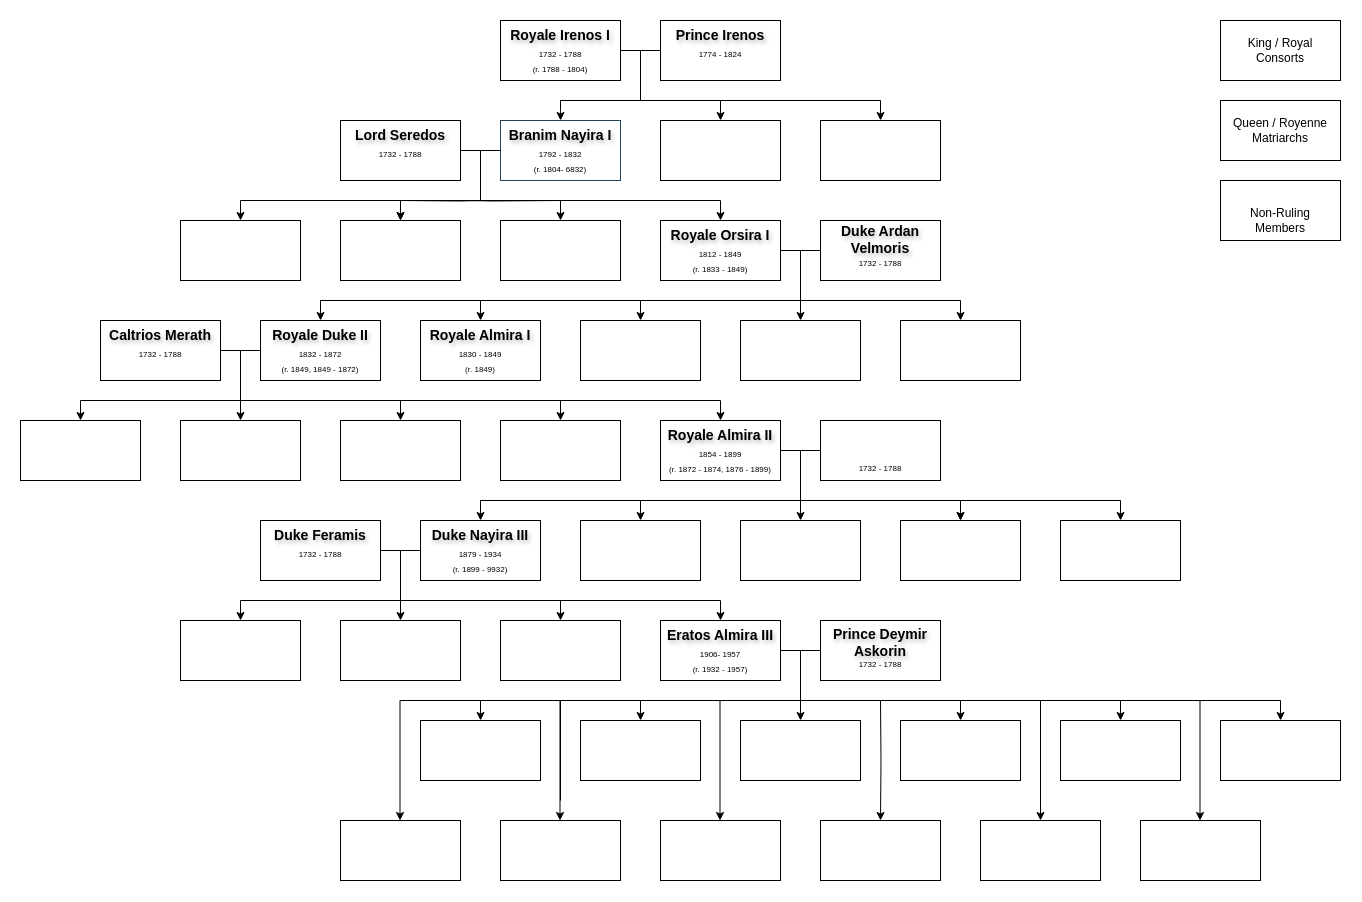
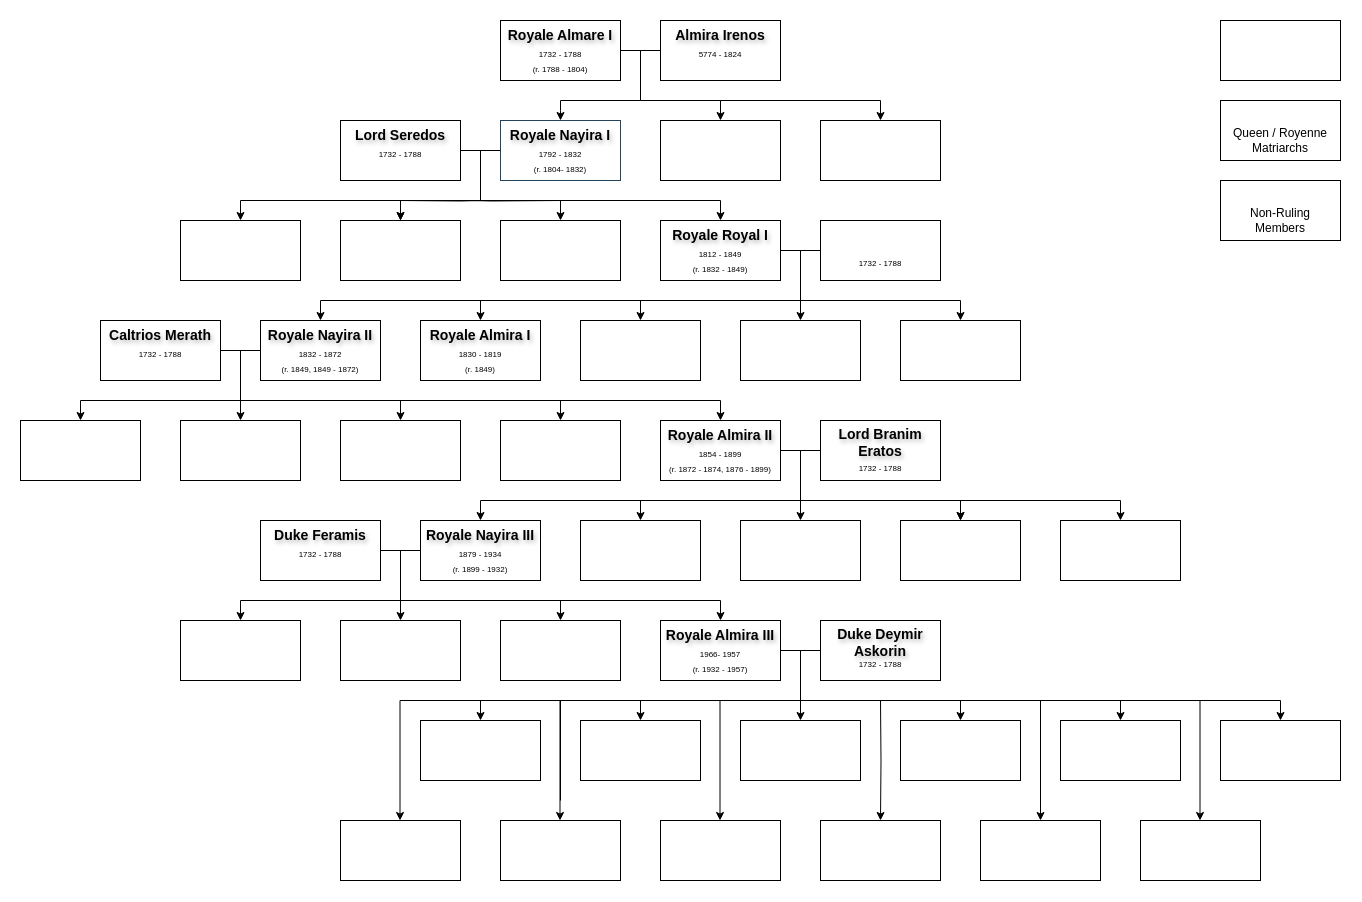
- <mxCell id="95" value="Royale Irenos I" style="text;html=1;align=center;verticalAlign=middle;whiteSpace=wrap;rounded=0;textShadow=1;fontSize=14;fontStyle=1" vertex="1" parent="1"><mxGeometry x="500" y="20" width="120" height="30" as="geometry" /></mxCell>
+ <mxCell id="95" value="Royale Almare I" style="text;html=1;align=center;verticalAlign=middle;whiteSpace=wrap;rounded=0;textShadow=1;fontSize=14;fontStyle=1" vertex="1" parent="1"><mxGeometry x="500" y="20" width="120" height="30" as="geometry" /></mxCell>
- <mxCell id="111" value="Prince Irenos" style="text;html=1;align=center;verticalAlign=middle;whiteSpace=wrap;rounded=0;textShadow=1;fontSize=14;fontStyle=1" vertex="1" parent="1"><mxGeometry x="660" y="20" width="120" height="30" as="geometry" /></mxCell>
+ <mxCell id="111" value="Almira Irenos" style="text;html=1;align=center;verticalAlign=middle;whiteSpace=wrap;rounded=0;textShadow=1;fontSize=14;fontStyle=1" vertex="1" parent="1"><mxGeometry x="660" y="20" width="120" height="30" as="geometry" /></mxCell>
- <mxCell id="128" value="King / Royal Consorts" style="text;html=1;align=center;verticalAlign=middle;whiteSpace=wrap;rounded=0;" vertex="1" parent="1"><mxGeometry x="1225" y="35" width="110" height="30" as="geometry" /></mxCell>
- <mxCell id="112" value="&lt;font style=&quot;font-size: 8px;&quot;&gt;1774 - 1824&lt;/font&gt;" style="text;html=1;align=center;verticalAlign=middle;whiteSpace=wrap;rounded=0;labelPosition=center;verticalLabelPosition=middle;" vertex="1" parent="1"><mxGeometry x="660" y="45" width="120" height="15" as="geometry" /></mxCell>
+ <mxCell id="112" value="&lt;font style=&quot;font-size: 8px;&quot;&gt;5774 - 1824&lt;/font&gt;" style="text;html=1;align=center;verticalAlign=middle;whiteSpace=wrap;rounded=0;labelPosition=center;verticalLabelPosition=middle;" vertex="1" parent="1"><mxGeometry x="660" y="45" width="120" height="15" as="geometry" /></mxCell>
- <mxCell id="129" value="Queen / Royenne Matriarchs" style="text;html=1;align=center;verticalAlign=middle;whiteSpace=wrap;rounded=0;" vertex="1" parent="1"><mxGeometry x="1225" y="115" width="110" height="30" as="geometry" /></mxCell>
+ <mxCell id="129" value="Queen / Royenne Matriarchs" style="text;html=1;align=center;verticalAlign=middle;whiteSpace=wrap;rounded=0;" vertex="1" parent="1"><mxGeometry x="1225" y="125" width="110" height="30" as="geometry" /></mxCell>
- <mxCell id="97" value="Branim Nayira I" style="text;html=1;align=center;verticalAlign=middle;whiteSpace=wrap;rounded=0;textShadow=1;fontSize=14;fontStyle=1" vertex="1" parent="1"><mxGeometry x="500" y="120" width="120" height="30" as="geometry" /></mxCell>
+ <mxCell id="97" value="Royale Nayira I" style="text;html=1;align=center;verticalAlign=middle;whiteSpace=wrap;rounded=0;textShadow=1;fontSize=14;fontStyle=1" vertex="1" parent="1"><mxGeometry x="500" y="120" width="120" height="30" as="geometry" /></mxCell>
- <mxCell id="98" value="&lt;font style=&quot;font-size: 8px;&quot;&gt;1792 - 1832&lt;/font&gt;&lt;div&gt;&lt;font style=&quot;font-size: 8px;&quot;&gt;(r. 1804- 6832)&lt;/font&gt;&lt;/div&gt;" style="text;html=1;align=center;verticalAlign=middle;whiteSpace=wrap;rounded=0;" vertex="1" parent="1"><mxGeometry x="500" y="145" width="120" height="30" as="geometry" /></mxCell>
+ <mxCell id="98" value="&lt;font style=&quot;font-size: 8px;&quot;&gt;1792 - 1832&lt;/font&gt;&lt;div&gt;&lt;font style=&quot;font-size: 8px;&quot;&gt;(r. 1804- 1832)&lt;/font&gt;&lt;/div&gt;" style="text;html=1;align=center;verticalAlign=middle;whiteSpace=wrap;rounded=0;" vertex="1" parent="1"><mxGeometry x="500" y="145" width="120" height="30" as="geometry" /></mxCell>
- <mxCell id="99" value="Royale Orsira I" style="text;html=1;align=center;verticalAlign=middle;whiteSpace=wrap;rounded=0;textShadow=1;fontSize=14;fontStyle=1" vertex="1" parent="1"><mxGeometry x="660" y="220" width="120" height="30" as="geometry" /></mxCell>
+ <mxCell id="99" value="Royale Royal I" style="text;html=1;align=center;verticalAlign=middle;whiteSpace=wrap;rounded=0;textShadow=1;fontSize=14;fontStyle=1" vertex="1" parent="1"><mxGeometry x="660" y="220" width="120" height="30" as="geometry" /></mxCell>
- <mxCell id="115" value="Duke Ardan Velmoris" style="text;html=1;align=center;verticalAlign=middle;rounded=0;textShadow=1;fontSize=14;fontStyle=1;whiteSpace=wrap;" vertex="1" parent="1"><mxGeometry x="820" y="224" width="120" height="30" as="geometry" /></mxCell>
- <mxCell id="100" value="&lt;font style=&quot;font-size: 8px;&quot;&gt;1812 - 1849&lt;/font&gt;&lt;div&gt;&lt;font style=&quot;font-size: 8px;&quot;&gt;(r. 1833 - 1849)&lt;/font&gt;&lt;/div&gt;" style="text;html=1;align=center;verticalAlign=middle;whiteSpace=wrap;rounded=0;" vertex="1" parent="1"><mxGeometry x="660" y="245" width="120" height="30" as="geometry" /></mxCell>
+ <mxCell id="100" value="&lt;font style=&quot;font-size: 8px;&quot;&gt;1812 - 1849&lt;/font&gt;&lt;div&gt;&lt;font style=&quot;font-size: 8px;&quot;&gt;(r. 1832 - 1849)&lt;/font&gt;&lt;/div&gt;" style="text;html=1;align=center;verticalAlign=middle;whiteSpace=wrap;rounded=0;" vertex="1" parent="1"><mxGeometry x="660" y="245" width="120" height="30" as="geometry" /></mxCell>
- <mxCell id="101" value="Royale Duke II" style="text;html=1;align=center;verticalAlign=middle;whiteSpace=wrap;rounded=0;textShadow=1;fontSize=14;fontStyle=1" vertex="1" parent="1"><mxGeometry x="260" y="320" width="120" height="30" as="geometry" /></mxCell>
+ <mxCell id="101" value="Royale Nayira II" style="text;html=1;align=center;verticalAlign=middle;whiteSpace=wrap;rounded=0;textShadow=1;fontSize=14;fontStyle=1" vertex="1" parent="1"><mxGeometry x="260" y="320" width="120" height="30" as="geometry" /></mxCell>
- <mxCell id="110" value="&lt;font style=&quot;font-size: 8px;&quot;&gt;1830 - 1849&lt;/font&gt;&lt;div&gt;&lt;font style=&quot;font-size: 8px;&quot;&gt;(r. 1849)&lt;/font&gt;&lt;/div&gt;" style="text;html=1;align=center;verticalAlign=middle;whiteSpace=wrap;rounded=0;" vertex="1" parent="1"><mxGeometry x="420" y="345" width="120" height="30" as="geometry" /></mxCell>
+ <mxCell id="110" value="&lt;font style=&quot;font-size: 8px;&quot;&gt;1830 - 1819&lt;/font&gt;&lt;div&gt;&lt;font style=&quot;font-size: 8px;&quot;&gt;(r. 1849)&lt;/font&gt;&lt;/div&gt;" style="text;html=1;align=center;verticalAlign=middle;whiteSpace=wrap;rounded=0;" vertex="1" parent="1"><mxGeometry x="420" y="345" width="120" height="30" as="geometry" /></mxCell>
+ <mxCell id="117" value="&lt;strong data-end=&quot;1624&quot; data-start=&quot;1602&quot;&gt;Lord Branim Eratos&lt;/strong&gt;" style="text;html=1;align=center;verticalAlign=middle;whiteSpace=wrap;rounded=0;textShadow=1;fontSize=14;fontStyle=1" vertex="1" parent="1"><mxGeometry x="820" y="427" width="120" height="30" as="geometry" /></mxCell>
- <mxCell id="105" value="Duke Nayira III" style="text;html=1;align=center;verticalAlign=middle;whiteSpace=wrap;rounded=0;textShadow=1;fontSize=14;fontStyle=1" vertex="1" parent="1"><mxGeometry x="420" y="520" width="120" height="30" as="geometry" /></mxCell>
+ <mxCell id="105" value="Royale Nayira III" style="text;html=1;align=center;verticalAlign=middle;whiteSpace=wrap;rounded=0;textShadow=1;fontSize=14;fontStyle=1" vertex="1" parent="1"><mxGeometry x="420" y="520" width="120" height="30" as="geometry" /></mxCell>
- <mxCell id="106" value="&lt;font style=&quot;font-size: 8px;&quot;&gt;1879 - 1934&lt;/font&gt;&lt;div&gt;&lt;font style=&quot;font-size: 8px;&quot;&gt;(r. 1899 - 9932)&lt;/font&gt;&lt;/div&gt;" style="text;html=1;align=center;verticalAlign=middle;whiteSpace=wrap;rounded=0;" vertex="1" parent="1"><mxGeometry x="420" y="545" width="120" height="30" as="geometry" /></mxCell>
+ <mxCell id="106" value="&lt;font style=&quot;font-size: 8px;&quot;&gt;1879 - 1934&lt;/font&gt;&lt;div&gt;&lt;font style=&quot;font-size: 8px;&quot;&gt;(r. 1899 - 1932)&lt;/font&gt;&lt;/div&gt;" style="text;html=1;align=center;verticalAlign=middle;whiteSpace=wrap;rounded=0;" vertex="1" parent="1"><mxGeometry x="420" y="545" width="120" height="30" as="geometry" /></mxCell>
- <mxCell id="107" value="Eratos Almira III" style="text;html=1;align=center;verticalAlign=middle;whiteSpace=wrap;rounded=0;textShadow=1;fontSize=14;fontStyle=1" vertex="1" parent="1"><mxGeometry x="660" y="620" width="120" height="30" as="geometry" /></mxCell>
+ <mxCell id="107" value="Royale Almira III" style="text;html=1;align=center;verticalAlign=middle;whiteSpace=wrap;rounded=0;textShadow=1;fontSize=14;fontStyle=1" vertex="1" parent="1"><mxGeometry x="660" y="620" width="120" height="30" as="geometry" /></mxCell>
- <mxCell id="119" value="Prince Deymir Askorin" style="text;html=1;align=center;verticalAlign=middle;whiteSpace=wrap;rounded=0;textShadow=1;fontSize=14;fontStyle=1" vertex="1" parent="1"><mxGeometry x="820" y="627" width="120" height="30" as="geometry" /></mxCell>
+ <mxCell id="119" value="Duke Deymir Askorin" style="text;html=1;align=center;verticalAlign=middle;whiteSpace=wrap;rounded=0;textShadow=1;fontSize=14;fontStyle=1" vertex="1" parent="1"><mxGeometry x="820" y="627" width="120" height="30" as="geometry" /></mxCell>
- <mxCell id="108" value="&lt;font style=&quot;font-size: 8px;&quot;&gt;1906- 1957&lt;/font&gt;&lt;div&gt;&lt;font style=&quot;font-size: 8px;&quot;&gt;(r. 1932 - 1957)&lt;/font&gt;&lt;/div&gt;" style="text;html=1;align=center;verticalAlign=middle;whiteSpace=wrap;rounded=0;" vertex="1" parent="1"><mxGeometry x="660" y="645" width="120" height="30" as="geometry" /></mxCell>
+ <mxCell id="108" value="&lt;font style=&quot;font-size: 8px;&quot;&gt;1966- 1957&lt;/font&gt;&lt;div&gt;&lt;font style=&quot;font-size: 8px;&quot;&gt;(r. 1932 - 1957)&lt;/font&gt;&lt;/div&gt;" style="text;html=1;align=center;verticalAlign=middle;whiteSpace=wrap;rounded=0;" vertex="1" parent="1"><mxGeometry x="660" y="645" width="120" height="30" as="geometry" /></mxCell>
